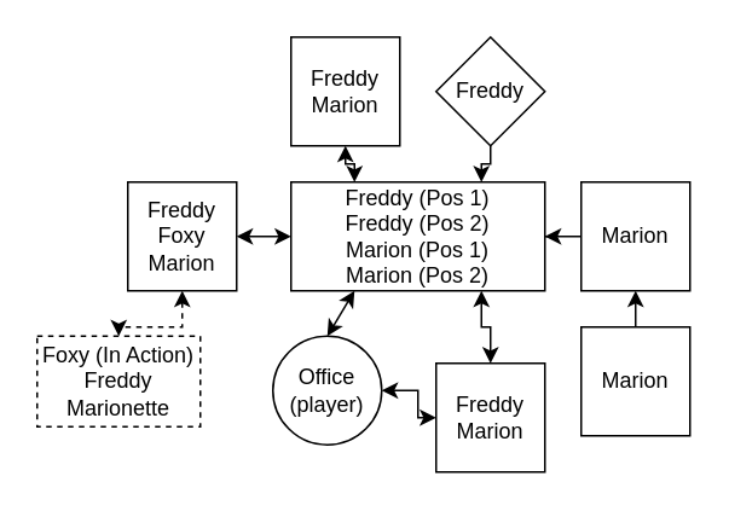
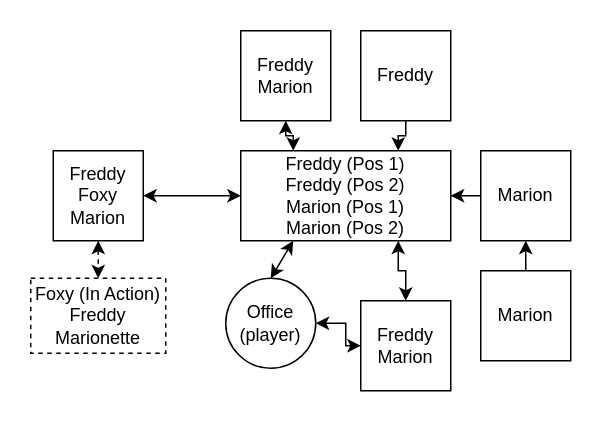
- <mxCell id="7" value="Freddy" style="rhombus;whiteSpace=wrap;html=1;" vertex="1" parent="1"><mxGeometry x="240" y="20" width="60" height="60" as="geometry" /></mxCell>
+ <mxCell id="7" value="Freddy" style="rounded=0;whiteSpace=wrap;html=1;" vertex="1" parent="1"><mxGeometry x="240" y="20" width="60" height="60" as="geometry" /></mxCell>
- <mxCell id="16" value="Freddy&lt;br&gt;&lt;div&gt;Foxy&lt;/div&gt;Marion" style="rounded=0;whiteSpace=wrap;html=1;" vertex="1" parent="1"><mxGeometry x="70" y="100" width="60" height="60" as="geometry" /></mxCell>
+ <mxCell id="16" value="Freddy&lt;br&gt;&lt;div&gt;Foxy&lt;/div&gt;Marion" style="rounded=0;whiteSpace=wrap;html=1;" vertex="1" parent="1"><mxGeometry x="35" y="100" width="60" height="60" as="geometry" /></mxCell>
